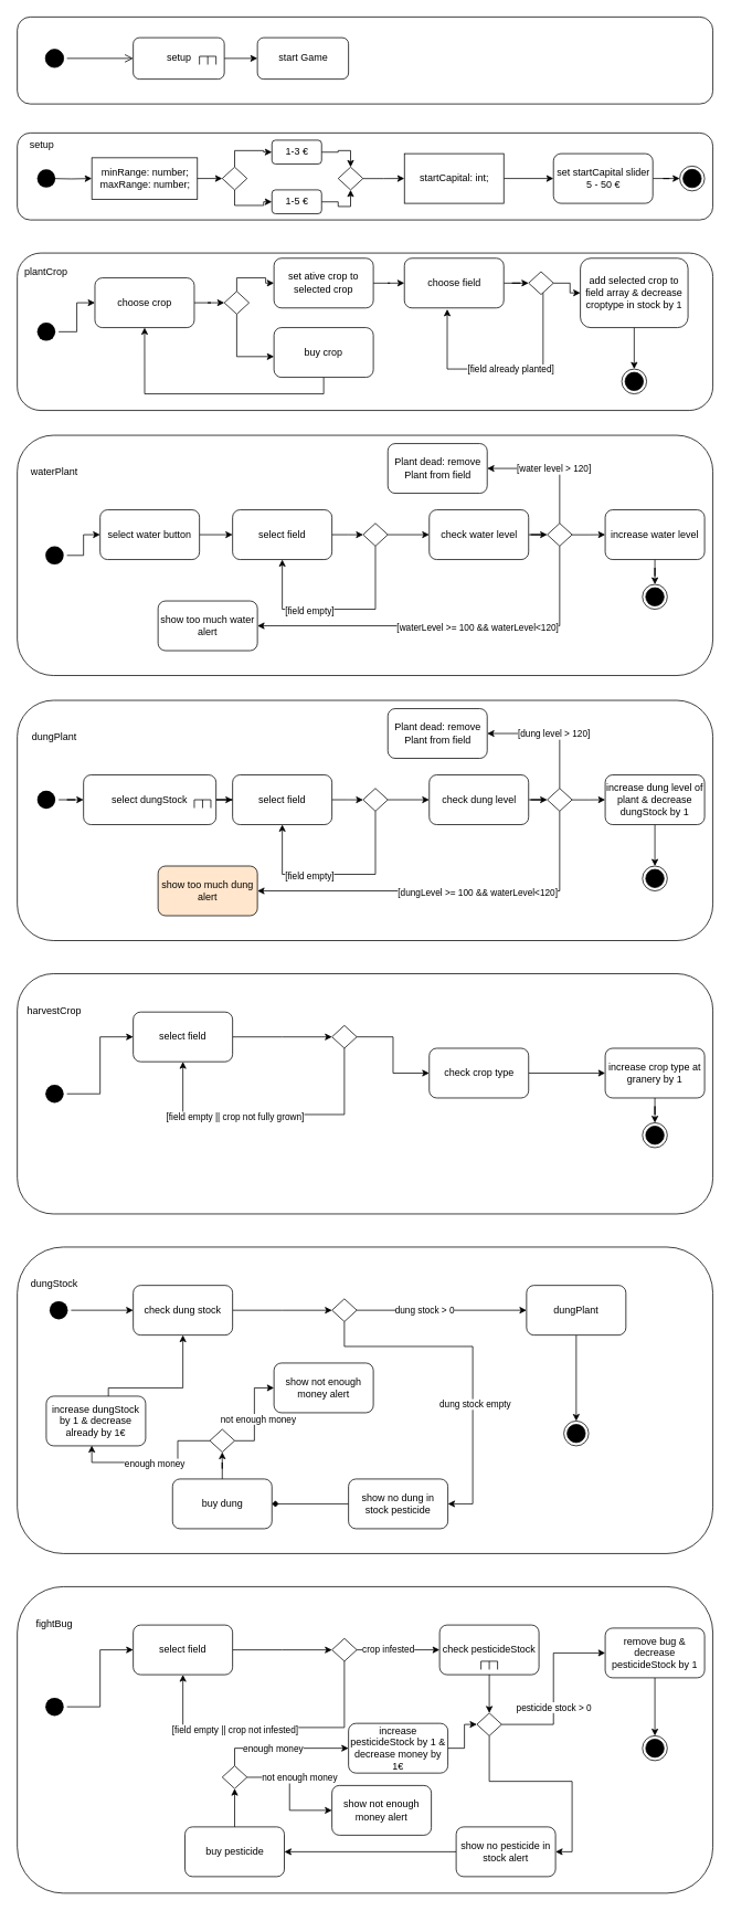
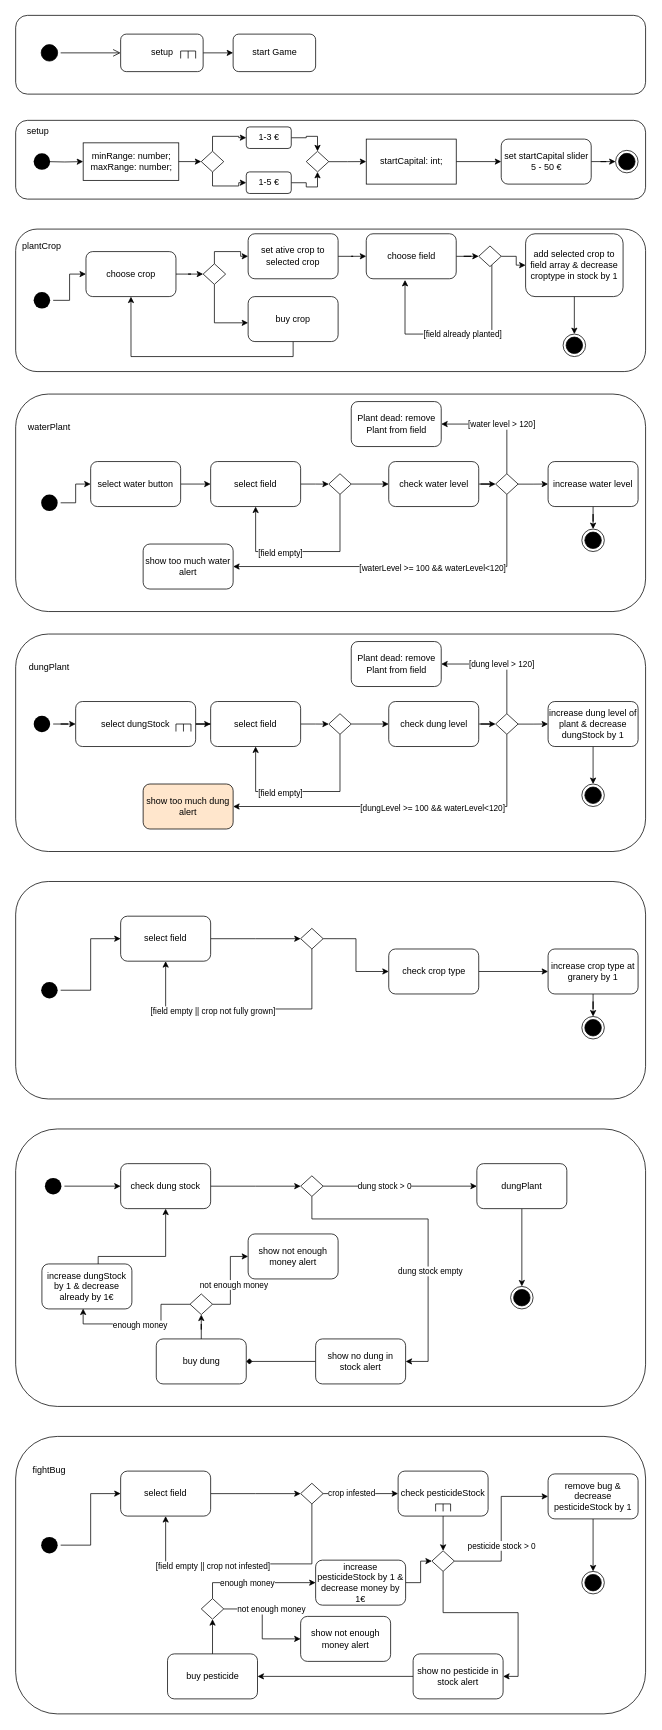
- <mxCell id="106" value="harvestCrop" style="text;html=1;strokeColor=none;fillColor=none;align=center;verticalAlign=middle;whiteSpace=wrap;rounded=0;" vertex="1" parent="1"><mxGeometry x="35" y="1205" width="60" height="30" as="geometry" /></mxCell>
- <mxCell id="126" value="dungStock" style="text;html=1;strokeColor=none;fillColor=none;align=center;verticalAlign=middle;whiteSpace=wrap;rounded=0;" vertex="1" parent="1"><mxGeometry x="35" y="1535" width="60" height="30" as="geometry" /></mxCell>
- <mxCell id="140" value="show no dung in stock pesticide" style="rounded=1;whiteSpace=wrap;html=1;strokeColor=#000000;" vertex="1" parent="1"><mxGeometry x="420" y="1785" width="120" height="60" as="geometry" /></mxCell>
+ <mxCell id="140" value="show no dung in stock alert" style="rounded=1;whiteSpace=wrap;html=1;strokeColor=#000000;" vertex="1" parent="1"><mxGeometry x="420" y="1785" width="120" height="60" as="geometry" /></mxCell>
